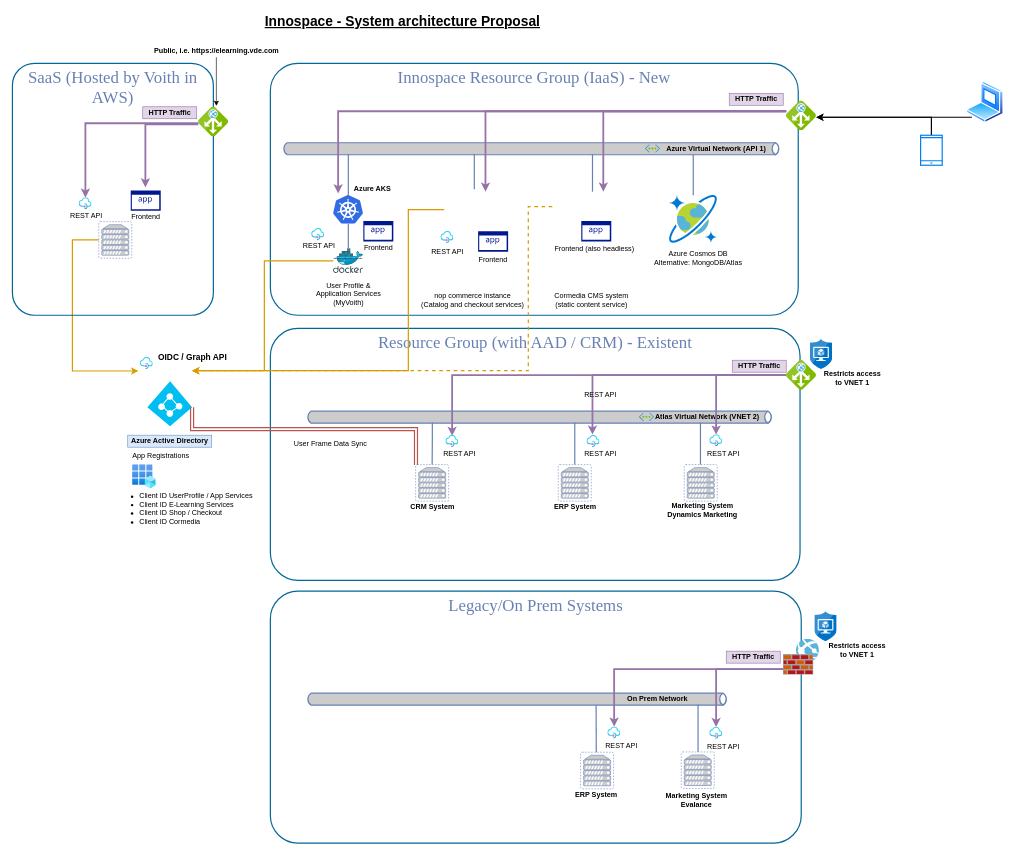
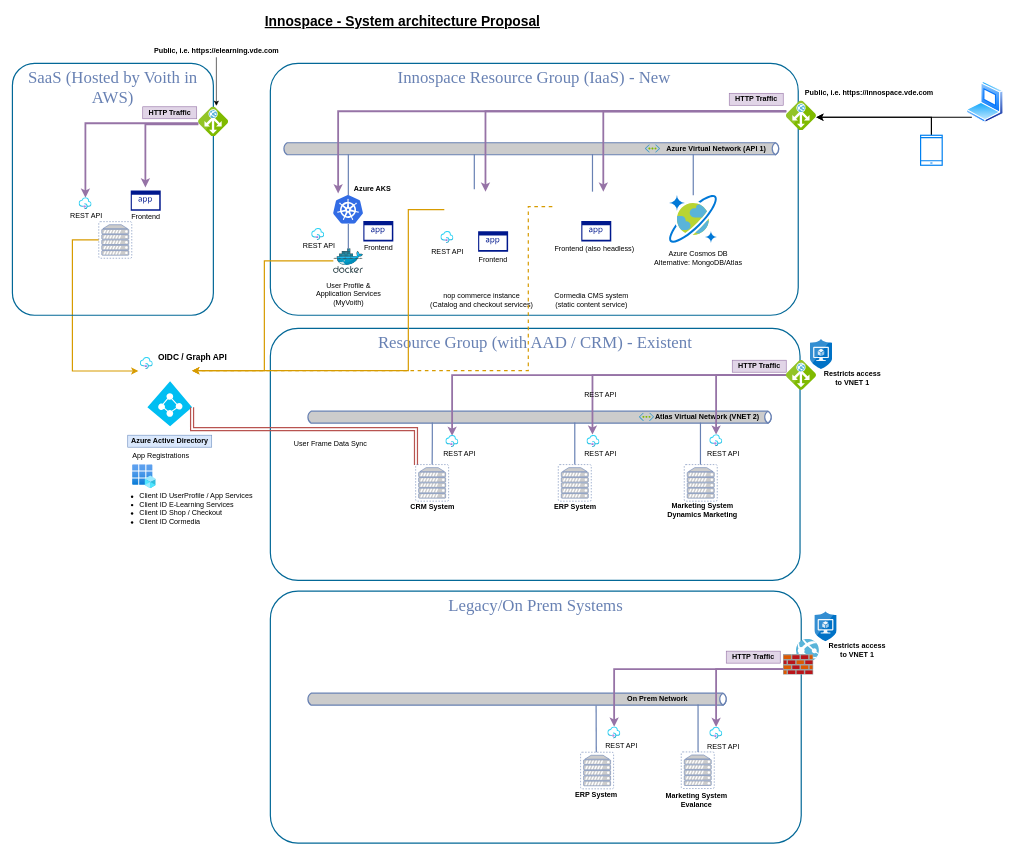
+ <mxCell id="67" value="&lt;b&gt;Public, i.e. https://innospace.vde.com&lt;br&gt;&lt;/b&gt;" style="text;html=1;resizable=0;autosize=1;align=center;verticalAlign=middle;points=[];fillColor=none;strokeColor=none;rounded=0;" parent="1" vertex="1"><mxGeometry x="1333" y="145" width="230" height="20" as="geometry" /></mxCell>
- <mxCell id="21" value="nop commerce instance&lt;br&gt;(Catalog and checkout services)" style="text;html=1;resizable=0;autosize=1;align=center;verticalAlign=middle;points=[];fillColor=none;strokeColor=none;rounded=0;" parent="1" vertex="1"><mxGeometry x="692.21" y="485" width="190" height="30" as="geometry" /></mxCell>
+ <mxCell id="21" value="nop commerce instance&lt;br&gt;(Catalog and checkout services)" style="text;html=1;resizable=0;autosize=1;align=center;verticalAlign=middle;points=[];fillColor=none;strokeColor=none;rounded=0;" parent="1" vertex="1"><mxGeometry x="707.21" y="485" width="190" height="30" as="geometry" /></mxCell>
